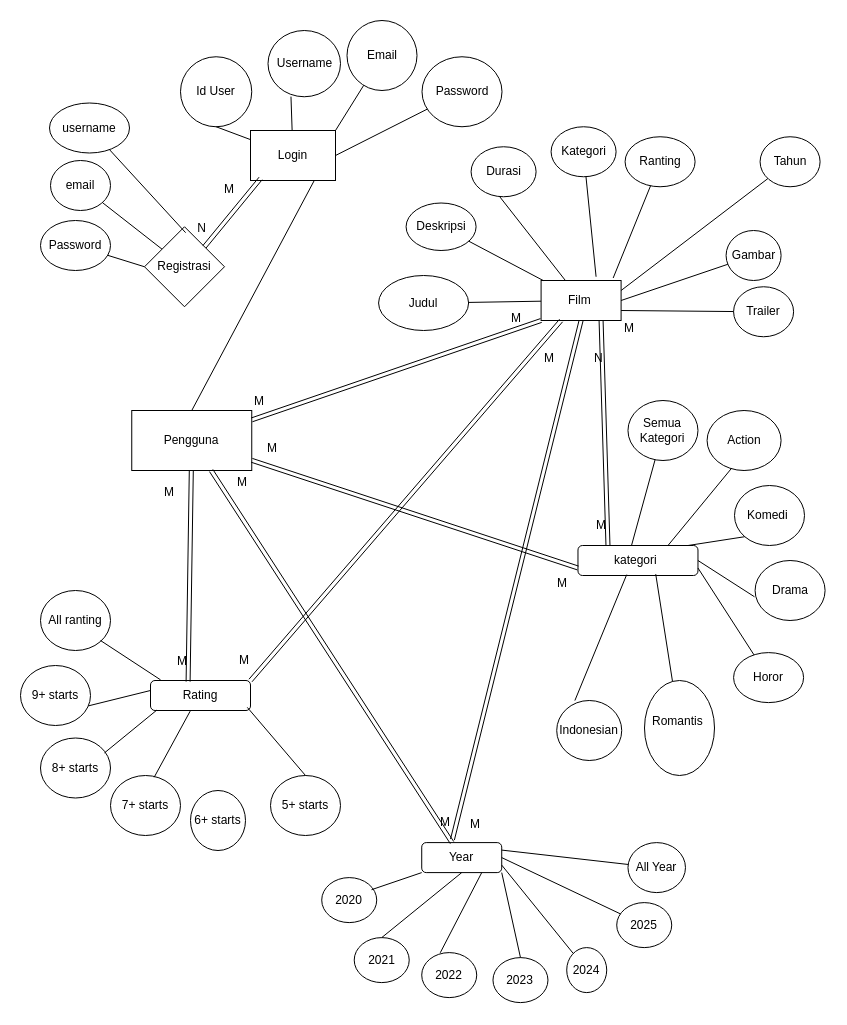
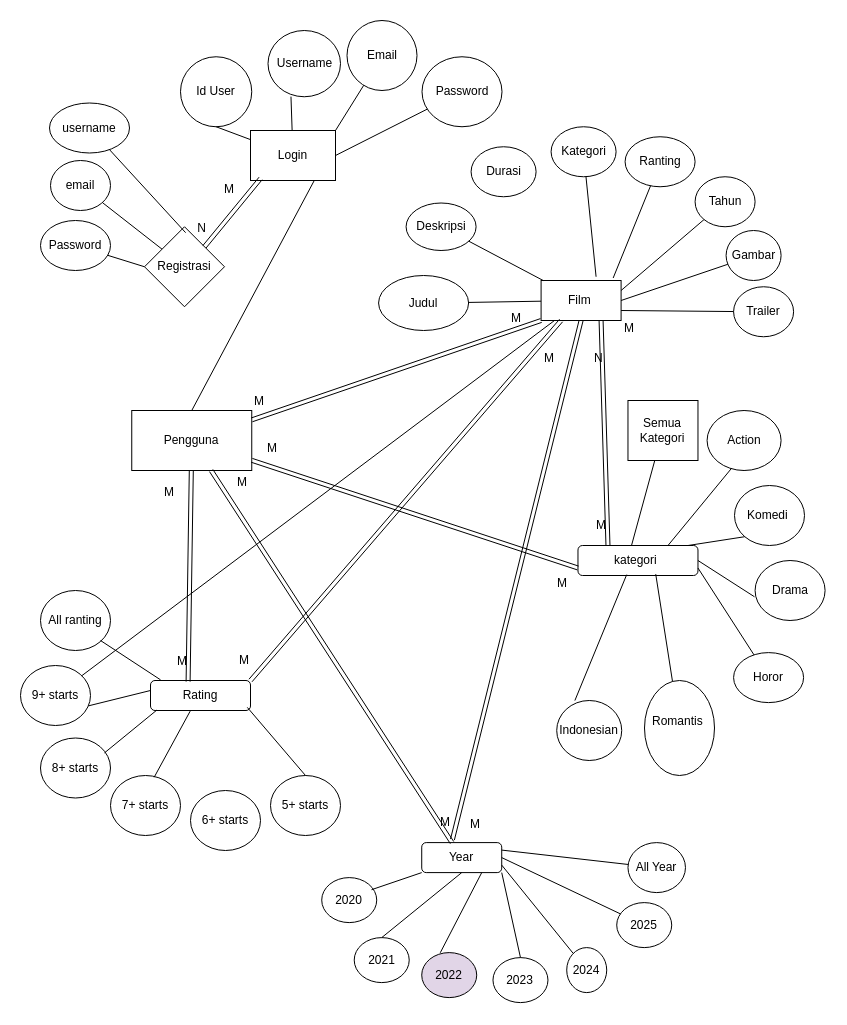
- <mxCell id="55" value="Tahun" style="ellipse;whiteSpace=wrap;html=1;" vertex="1" parent="1"><mxGeometry x="759.59" y="136.25" width="60" height="50" as="geometry" /></mxCell>
+ <mxCell id="55" value="Tahun" style="ellipse;whiteSpace=wrap;html=1;" vertex="1" parent="1"><mxGeometry x="694.59" y="176.25" width="60" height="50" as="geometry" /></mxCell>
- <mxCell id="61" value="" style="endArrow=none;html=1;rounded=0;entryX=0.435;entryY=0.99;entryDx=0;entryDy=0;entryPerimeter=0;" edge="1" parent="1" source="50" target="53"><mxGeometry width="50" height="50" relative="1" as="geometry"><mxPoint x="620.59" y="320" as="sourcePoint" /><mxPoint x="670.59" y="270" as="targetPoint" /></mxGeometry></mxCell>
+ <mxCell id="61" value="" style="endArrow=none;html=1;rounded=0;" edge="1" parent="1" source="50" target="35"><mxGeometry width="50" height="50" relative="1" as="geometry"><mxPoint x="620.59" y="320" as="sourcePoint" /><mxPoint x="670.59" y="270" as="targetPoint" /></mxGeometry></mxCell>
- <mxCell id="7" value="Semua Kategori" style="ellipse;whiteSpace=wrap;html=1;" vertex="1" parent="1"><mxGeometry x="627.47" y="400" width="70" height="60" as="geometry" /></mxCell>
+ <mxCell id="7" value="Semua Kategori" style="whiteSpace=wrap;html=1;rounded=0;" vertex="1" parent="1"><mxGeometry x="627.47" y="400" width="70" height="60" as="geometry" /></mxCell>
- <mxCell id="38" value="6+ starts" style="ellipse;whiteSpace=wrap;html=1;" vertex="1" parent="1"><mxGeometry x="190" y="790" width="55" height="60" as="geometry" /></mxCell>
+ <mxCell id="38" value="6+ starts" style="ellipse;whiteSpace=wrap;html=1;" vertex="1" parent="1"><mxGeometry x="190" y="790" width="70" height="60" as="geometry" /></mxCell>
- <mxCell id="22" value="2022" style="ellipse;whiteSpace=wrap;html=1;" vertex="1" parent="1"><mxGeometry x="421.22" y="952.1" width="55" height="45" as="geometry" /></mxCell>
+ <mxCell id="22" value="2022" style="ellipse;whiteSpace=wrap;html=1;fillColor=#e1d5e7;" vertex="1" parent="1"><mxGeometry x="421.22" y="952.1" width="55" height="45" as="geometry" /></mxCell>
